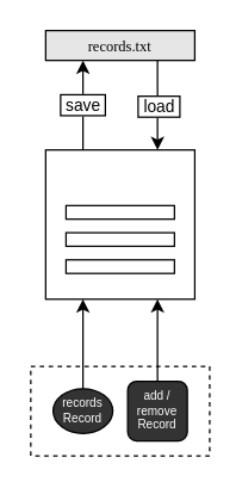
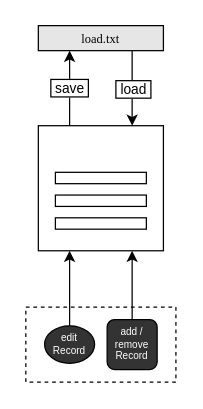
- <mxCell id="10" value="records.txt" style="rounded=0;whiteSpace=wrap;fontStyle=0;fontFamily=Lucida Console;horizontal=1;html=1;fontSize=10;fillColor=#E6E6E6;" parent="1" vertex="1"><mxGeometry x="30" y="20" width="100" height="20" as="geometry" /></mxCell>
+ <mxCell id="10" value="load.txt" style="rounded=0;whiteSpace=wrap;fontStyle=0;fontFamily=Lucida Console;horizontal=1;html=1;fontSize=10;fillColor=#E6E6E6;" parent="1" vertex="1"><mxGeometry x="30" y="20" width="100" height="20" as="geometry" /></mxCell>
- <mxCell id="12" value="records&lt;br&gt;Record" style="ellipse;whiteSpace=wrap;html=1;fontFamily=Helvetica;fontSize=8;verticalAlign=middle;fontColor=#FFFFFF;fillColor=#333333;" parent="1" vertex="1"><mxGeometry x="35" y="260" width="40" height="30" as="geometry" /></mxCell>
+ <mxCell id="12" value="edit&lt;br&gt;Record" style="ellipse;whiteSpace=wrap;html=1;fontFamily=Helvetica;fontSize=8;verticalAlign=middle;fontColor=#FFFFFF;fillColor=#333333;" parent="1" vertex="1"><mxGeometry x="35" y="260" width="40" height="30" as="geometry" /></mxCell>
